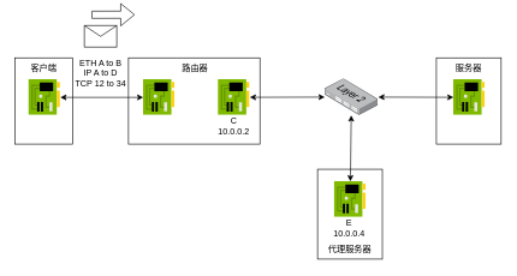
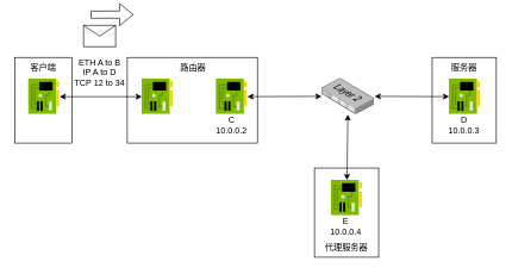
+ <mxCell id="15" value="D&lt;br&gt;10.0.0.3" style="text;html=1;strokeColor=none;fillColor=none;align=center;verticalAlign=middle;whiteSpace=wrap;rounded=0;" parent="1" vertex="1"><mxGeometry x="610" y="160" width="80" height="30" as="geometry" /></mxCell>
